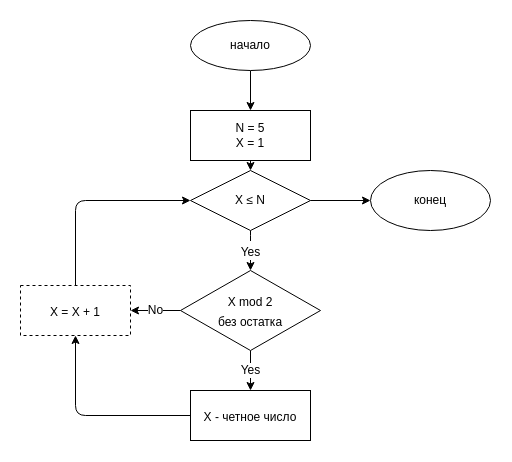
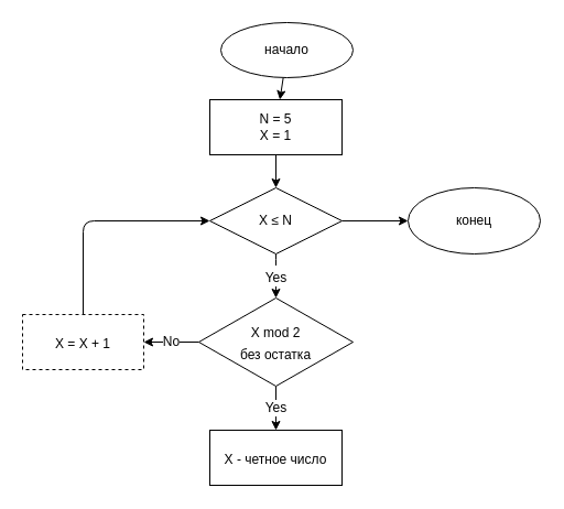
- <mxCell id="3" value="&lt;font style=&quot;font-size: 12px&quot;&gt;начало&lt;/font&gt;" style="ellipse;whiteSpace=wrap;html=1;" parent="1" vertex="1"><mxGeometry x="190" y="20" width="120" height="50" as="geometry" /></mxCell>
+ <mxCell id="3" value="&lt;font style=&quot;font-size: 12px&quot;&gt;начало&lt;/font&gt;" style="ellipse;whiteSpace=wrap;html=1;" parent="1" vertex="1"><mxGeometry x="200" y="20" width="120" height="50" as="geometry" /></mxCell>
- <mxCell id="5" value="N = 5&lt;br&gt;X = 1" style="whiteSpace=wrap;html=1;" parent="1" vertex="1"><mxGeometry x="190" y="110" width="120" height="50" as="geometry" /></mxCell>
+ <mxCell id="5" value="N = 5&lt;br&gt;X = 1" style="whiteSpace=wrap;html=1;" parent="1" vertex="1"><mxGeometry x="190" y="90" width="120" height="50" as="geometry" /></mxCell>
- <mxCell id="14" style="edgeStyle=none;html=1;" parent="1" source="15" target="13" edge="1"><mxGeometry relative="1" as="geometry"><Array as="points"><mxPoint x="75" y="415" /></Array></mxGeometry></mxCell>
